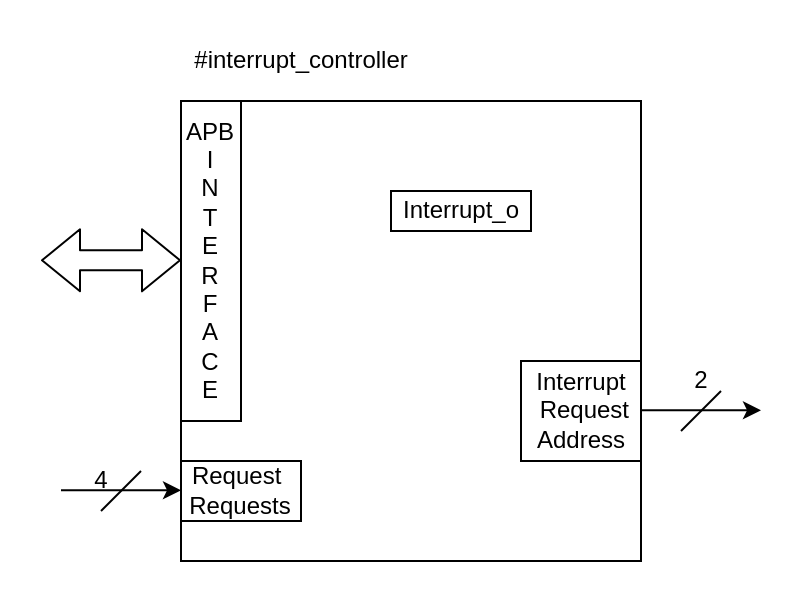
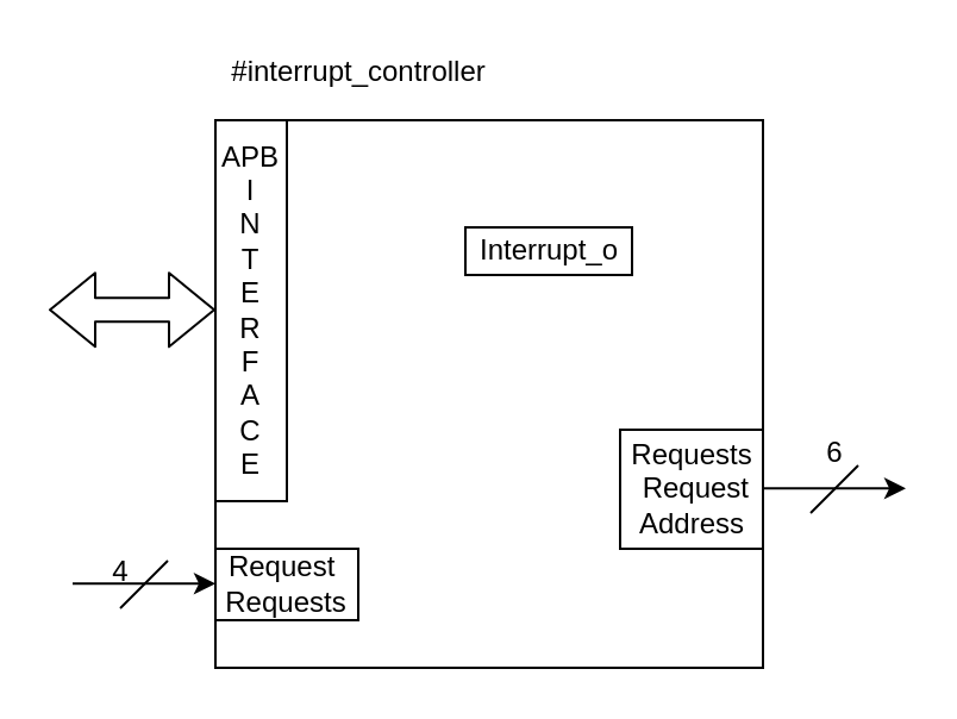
- <mxCell id="13" value="2" style="text;html=1;align=center;verticalAlign=middle;resizable=0;points=[];autosize=1;" vertex="1" parent="1"><mxGeometry x="340" y="180" width="20" height="20" as="geometry" /></mxCell>
+ <mxCell id="13" value="6" style="text;html=1;align=center;verticalAlign=middle;resizable=0;points=[];autosize=1;" vertex="1" parent="1"><mxGeometry x="340" y="180" width="20" height="20" as="geometry" /></mxCell>
- <mxCell id="10" value="Interrupt&lt;br&gt;&amp;nbsp;Request&lt;br&gt;Address" style="text;html=1;align=center;verticalAlign=middle;resizable=0;points=[];autosize=1;strokeColor=#000000;" vertex="1" parent="1"><mxGeometry x="260" y="180" width="60" height="50" as="geometry" /></mxCell>
+ <mxCell id="10" value="Requests&lt;br&gt;&amp;nbsp;Request&lt;br&gt;Address" style="text;html=1;align=center;verticalAlign=middle;resizable=0;points=[];autosize=1;strokeColor=#000000;" vertex="1" parent="1"><mxGeometry x="260" y="180" width="60" height="50" as="geometry" /></mxCell>
